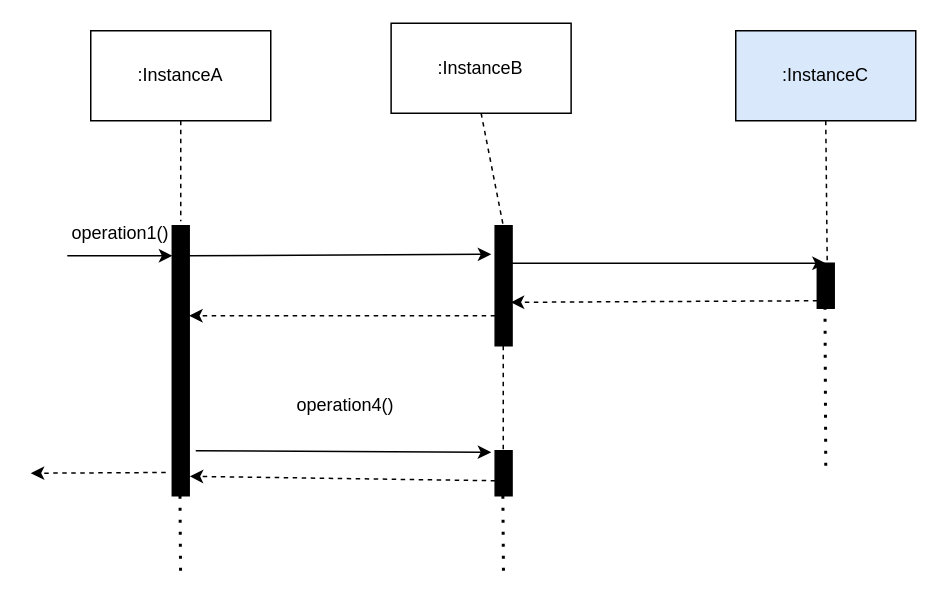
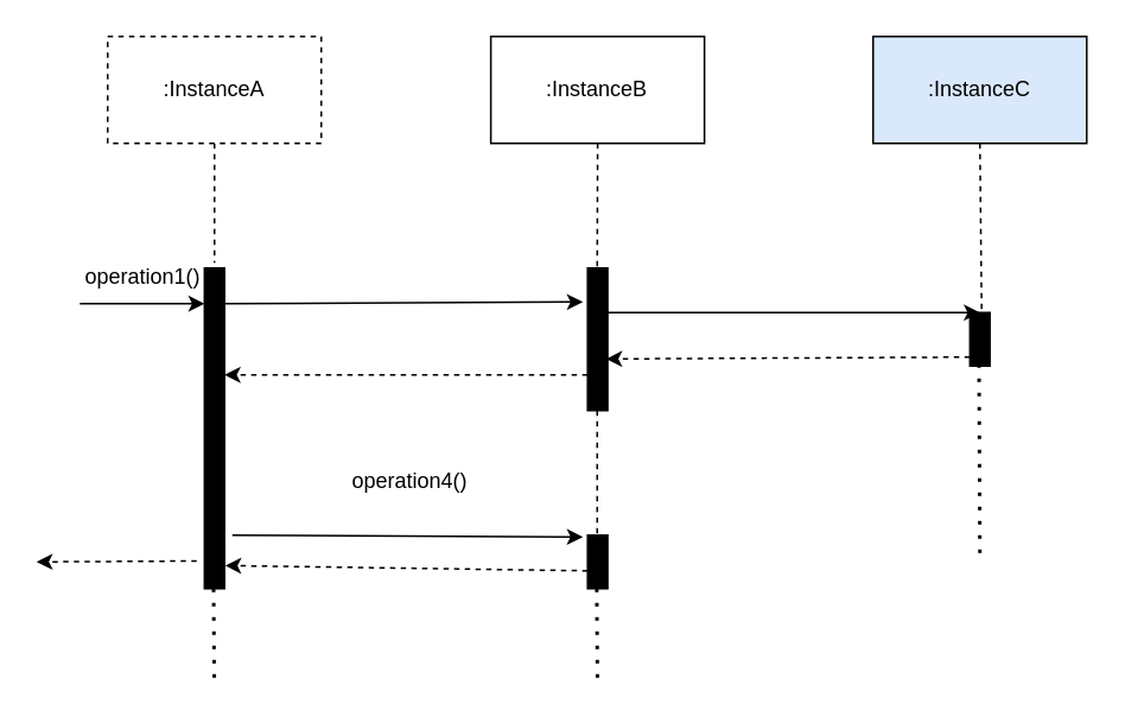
- <mxCell id="5" value=":InstanceB" style="rounded=0;whiteSpace=wrap;html=1;" vertex="1" parent="1"><mxGeometry x="260.25" y="15" width="120" height="60" as="geometry" /></mxCell>
+ <mxCell id="5" value=":InstanceB" style="rounded=0;whiteSpace=wrap;html=1;" vertex="1" parent="1"><mxGeometry x="275.25" y="20" width="120" height="60" as="geometry" /></mxCell>
- <mxCell id="3" value=":InstanceA" style="rounded=0;whiteSpace=wrap;html=1;" vertex="1" parent="1"><mxGeometry x="60" y="20" width="120" height="60" as="geometry" /></mxCell>
+ <mxCell id="3" value=":InstanceA" style="rounded=0;whiteSpace=wrap;html=1;dashed=1;" vertex="1" parent="1"><mxGeometry x="60" y="20" width="120" height="60" as="geometry" /></mxCell>
